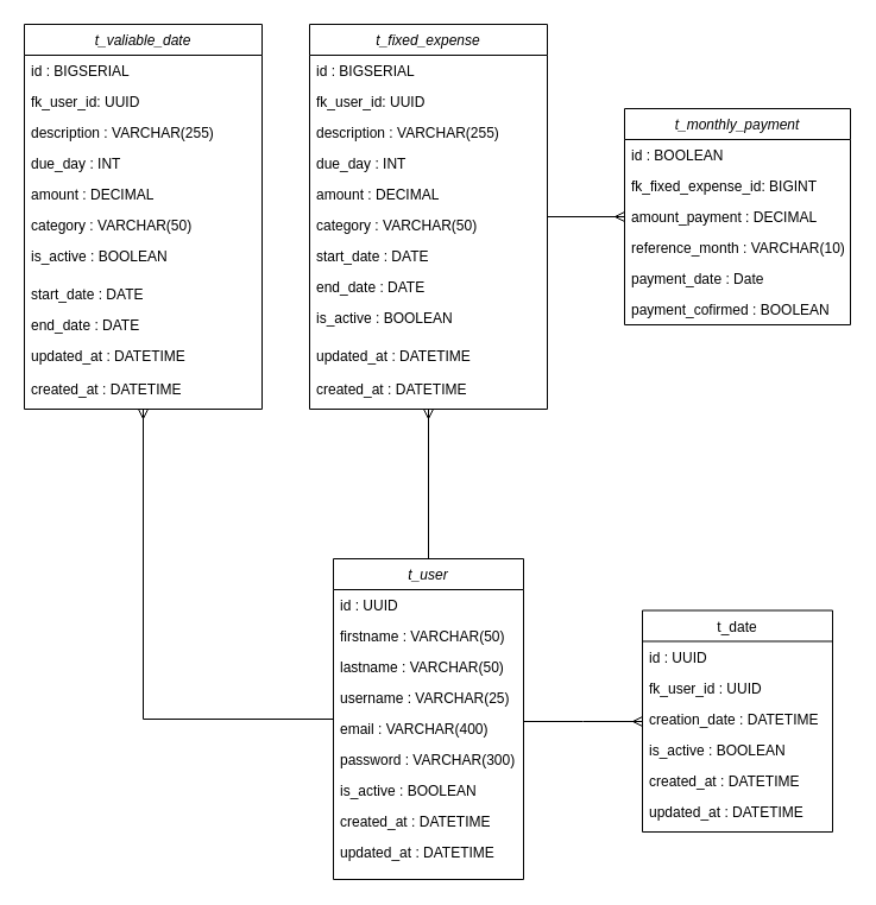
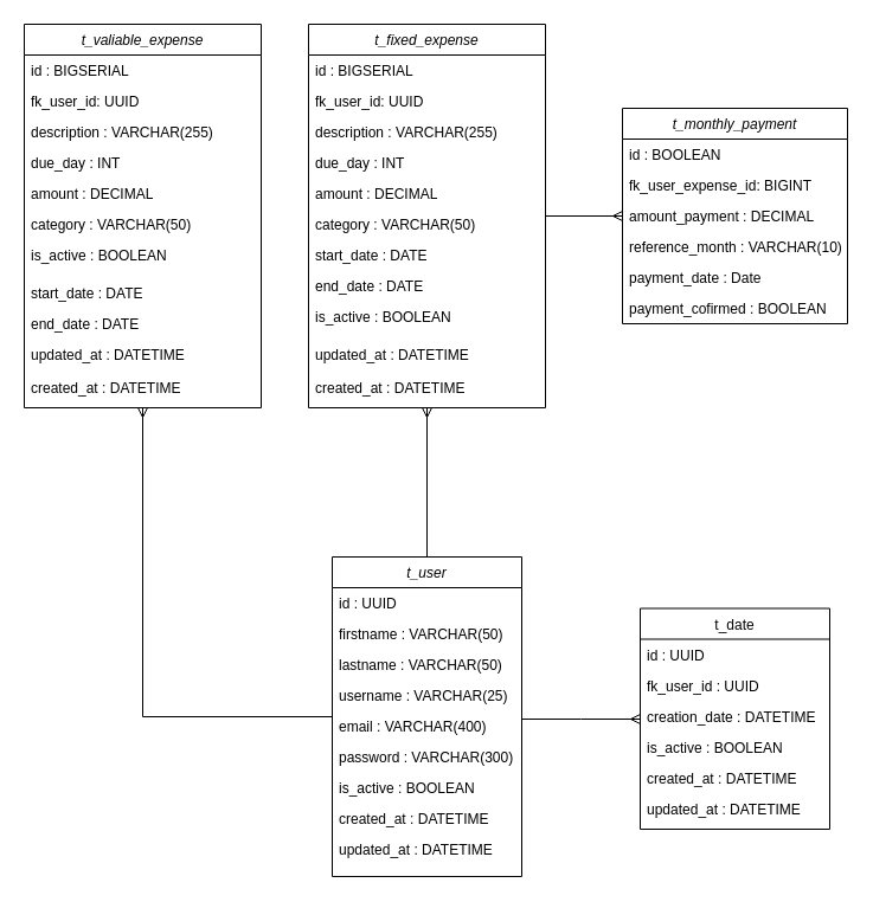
- <mxCell id="41" value="t_valiable_date" style="swimlane;fontStyle=2;align=center;verticalAlign=top;childLayout=stackLayout;horizontal=1;startSize=26;horizontalStack=0;resizeParent=1;resizeLast=0;collapsible=1;marginBottom=0;rounded=0;shadow=0;strokeWidth=1;" parent="1" vertex="1"><mxGeometry x="20" y="20" width="200" height="324" as="geometry"><mxRectangle x="230" y="140" width="160" height="26" as="alternateBounds" /></mxGeometry></mxCell>
+ <mxCell id="41" value="t_valiable_expense" style="swimlane;fontStyle=2;align=center;verticalAlign=top;childLayout=stackLayout;horizontal=1;startSize=26;horizontalStack=0;resizeParent=1;resizeLast=0;collapsible=1;marginBottom=0;rounded=0;shadow=0;strokeWidth=1;" parent="1" vertex="1"><mxGeometry x="20" y="20" width="200" height="324" as="geometry"><mxRectangle x="230" y="140" width="160" height="26" as="alternateBounds" /></mxGeometry></mxCell>
- <mxCell id="36" value="fk_fixed_expense_id: BIGINT" style="text;align=left;verticalAlign=top;spacingLeft=4;spacingRight=4;overflow=hidden;rotatable=0;points=[[0,0.5],[1,0.5]];portConstraint=eastwest;rounded=0;shadow=0;html=0;" parent="34" vertex="1"><mxGeometry y="52" width="190" height="26" as="geometry" /></mxCell>
+ <mxCell id="36" value="fk_user_expense_id: BIGINT" style="text;align=left;verticalAlign=top;spacingLeft=4;spacingRight=4;overflow=hidden;rotatable=0;points=[[0,0.5],[1,0.5]];portConstraint=eastwest;rounded=0;shadow=0;html=0;" parent="34" vertex="1"><mxGeometry y="52" width="190" height="26" as="geometry" /></mxCell>
